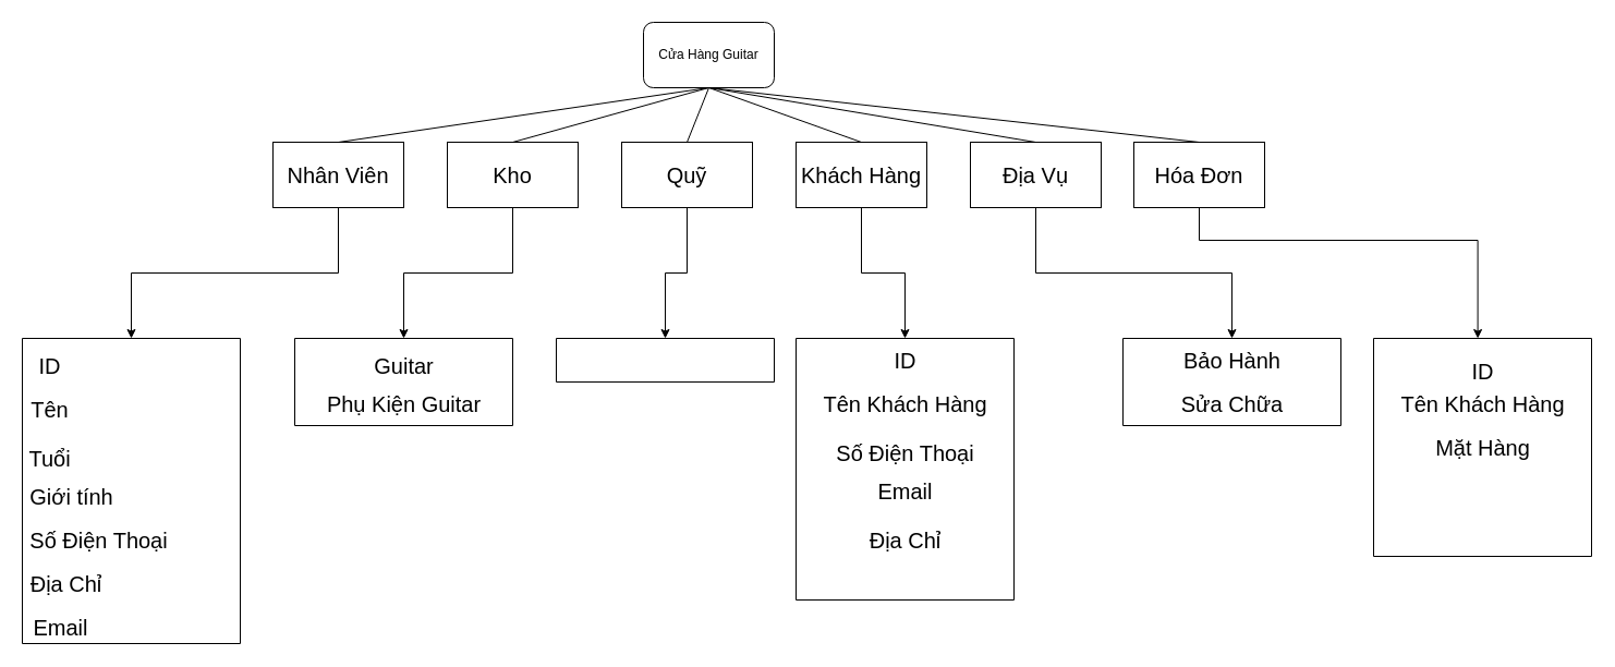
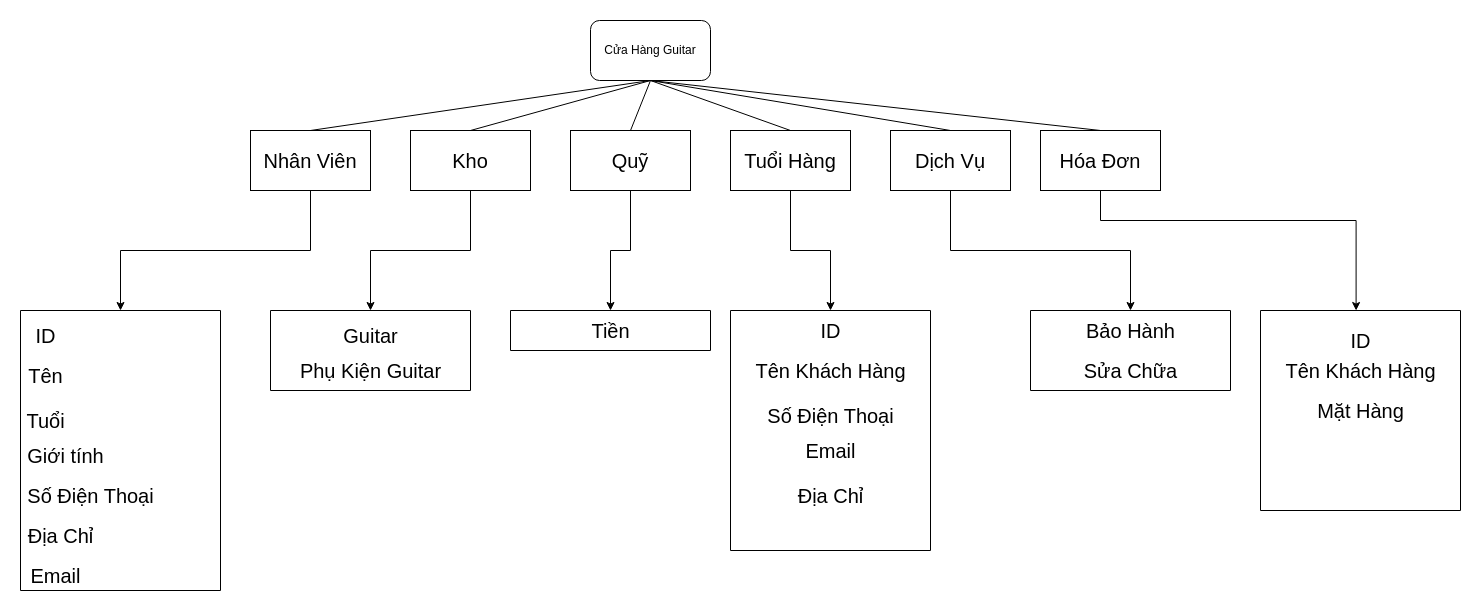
- <mxCell id="10" value="Khách Hàng" style="whiteSpace=wrap;html=1;fontSize=20;" vertex="1" parent="1"><mxGeometry x="730" y="130" width="120" height="60" as="geometry" /></mxCell>
+ <mxCell id="10" value="Tuổi Hàng" style="whiteSpace=wrap;html=1;fontSize=20;" vertex="1" parent="1"><mxGeometry x="730" y="130" width="120" height="60" as="geometry" /></mxCell>
- <mxCell id="12" value="Địa Vụ" style="whiteSpace=wrap;html=1;fontSize=20;" vertex="1" parent="1"><mxGeometry x="890" y="130" width="120" height="60" as="geometry" /></mxCell>
+ <mxCell id="12" value="Dịch Vụ" style="whiteSpace=wrap;html=1;fontSize=20;" vertex="1" parent="1"><mxGeometry x="890" y="130" width="120" height="60" as="geometry" /></mxCell>
+ <mxCell id="30" value="Tiền" style="text;html=1;align=center;verticalAlign=middle;resizable=0;points=[];autosize=1;strokeColor=none;fillColor=none;fontSize=20;fontColor=default;" vertex="1" parent="29"><mxGeometry x="75" y="5" width="50" height="30" as="geometry" /></mxCell>
